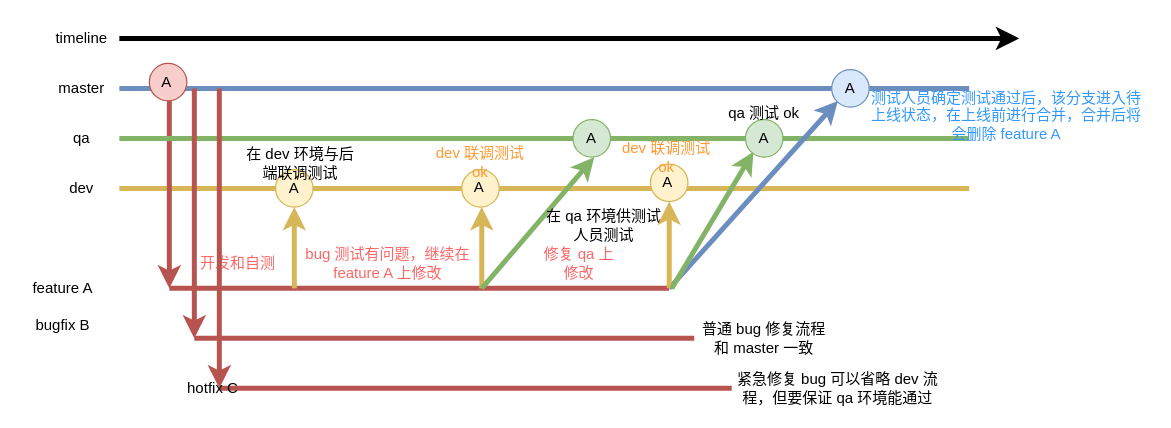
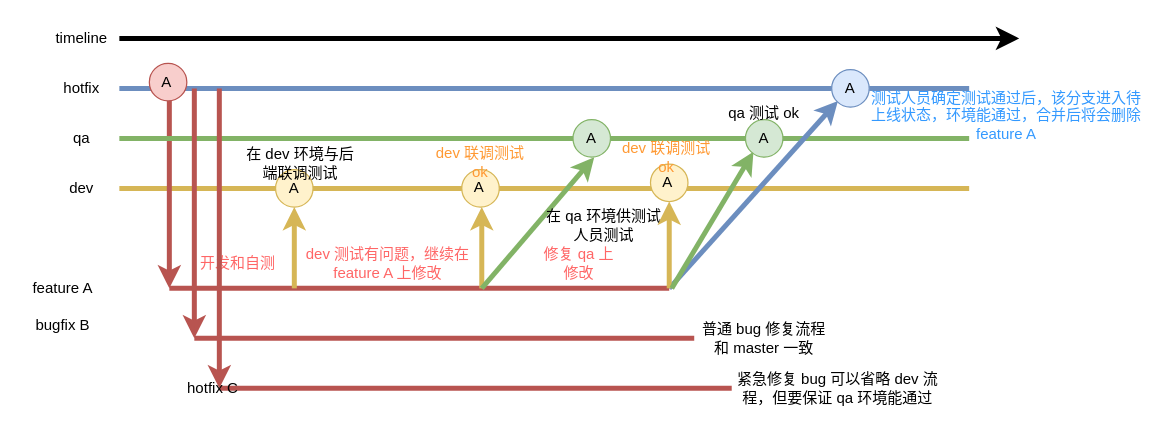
- <mxCell id="6" value="master" style="text;html=1;strokeColor=none;fillColor=none;align=center;verticalAlign=middle;whiteSpace=wrap;rounded=0;" vertex="1" parent="1"><mxGeometry x="45" y="60" width="40" height="20" as="geometry" /></mxCell>
+ <mxCell id="6" value="hotfix" style="text;html=1;strokeColor=none;fillColor=none;align=center;verticalAlign=middle;whiteSpace=wrap;rounded=0;" vertex="1" parent="1"><mxGeometry x="45" y="60" width="40" height="20" as="geometry" /></mxCell>
- <mxCell id="29" value="测试人员确定测试通过后，该分支进入待上线状态，在上线前进行合并，合并后将会删除 feature A" style="text;html=1;strokeColor=none;fillColor=none;align=center;verticalAlign=middle;whiteSpace=wrap;rounded=0;fontColor=#3399FF;" vertex="1" parent="1"><mxGeometry x="695" y="82" width="220" height="20" as="geometry" /></mxCell>
+ <mxCell id="29" value="测试人员确定测试通过后，该分支进入待上线状态，环境能通过，合并后将会删除 feature A" style="text;html=1;strokeColor=none;fillColor=none;align=center;verticalAlign=middle;whiteSpace=wrap;rounded=0;fontColor=#3399FF;" vertex="1" parent="1"><mxGeometry x="695" y="82" width="220" height="20" as="geometry" /></mxCell>
- <mxCell id="20" value="bug 测试有问题，继续在 feature A 上修改" style="text;html=1;strokeColor=none;fillColor=none;align=center;verticalAlign=middle;whiteSpace=wrap;rounded=0;fontColor=#FF6666;" vertex="1" parent="1"><mxGeometry x="240" y="200" width="140" height="20" as="geometry" /></mxCell>
+ <mxCell id="20" value="dev 测试有问题，继续在 feature A 上修改" style="text;html=1;strokeColor=none;fillColor=none;align=center;verticalAlign=middle;whiteSpace=wrap;rounded=0;fontColor=#FF6666;" vertex="1" parent="1"><mxGeometry x="240" y="200" width="140" height="20" as="geometry" /></mxCell>
